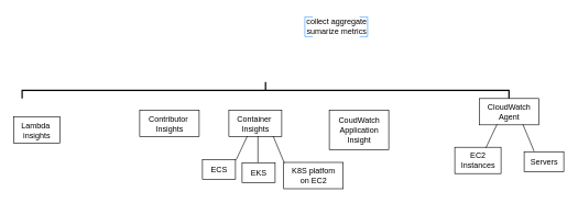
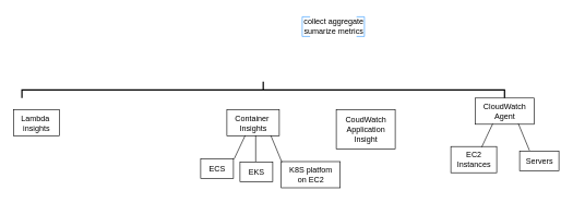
- <mxCell id="3" value="Contributor&amp;nbsp;&lt;br&gt;Insights" style="text;html=1;align=center;verticalAlign=middle;resizable=0;points=[];autosize=1;strokeColor=default;fillColor=none;fontSize=12;" vertex="1" parent="1"><mxGeometry x="211" y="167" width="90" height="40" as="geometry" /></mxCell>
- <mxCell id="2" value="Lambda&amp;nbsp;&lt;br&gt;insights" style="text;html=1;align=center;verticalAlign=middle;resizable=0;points=[];autosize=1;strokeColor=default;fillColor=none;fontSize=12;" vertex="1" parent="1"><mxGeometry x="20" y="177" width="70" height="40" as="geometry" /></mxCell>
+ <mxCell id="2" value="Lambda&amp;nbsp;&lt;br&gt;insights" style="text;html=1;align=center;verticalAlign=middle;resizable=0;points=[];autosize=1;strokeColor=default;fillColor=none;fontSize=12;" vertex="1" parent="1"><mxGeometry x="20" y="167" width="70" height="40" as="geometry" /></mxCell>
- <mxCell id="5" value="CoudWatch&lt;br&gt;Application&lt;br&gt;Insight" style="text;html=1;align=center;verticalAlign=middle;resizable=0;points=[];autosize=1;strokeColor=default;fillColor=none;fontSize=12;" vertex="1" parent="1"><mxGeometry x="498" y="167" width="90" height="60" as="geometry" /></mxCell>
+ <mxCell id="5" value="CoudWatch&lt;br&gt;Application&lt;br&gt;Insight" style="text;html=1;align=center;verticalAlign=middle;resizable=0;points=[];autosize=1;strokeColor=default;fillColor=none;fontSize=12;" vertex="1" parent="1"><mxGeometry x="513" y="167" width="90" height="60" as="geometry" /></mxCell>
